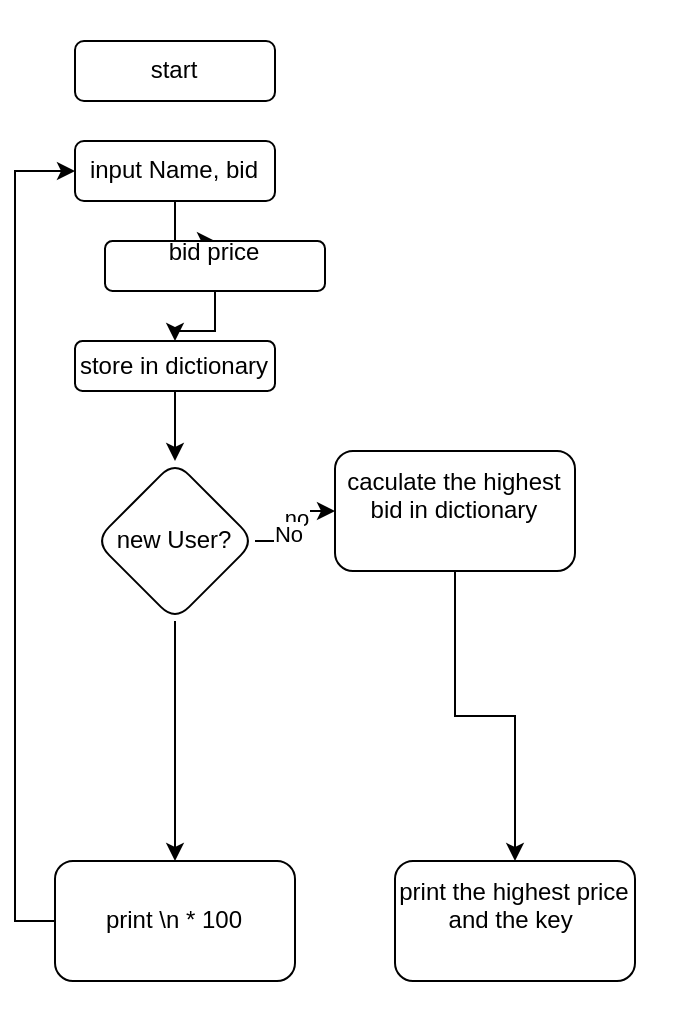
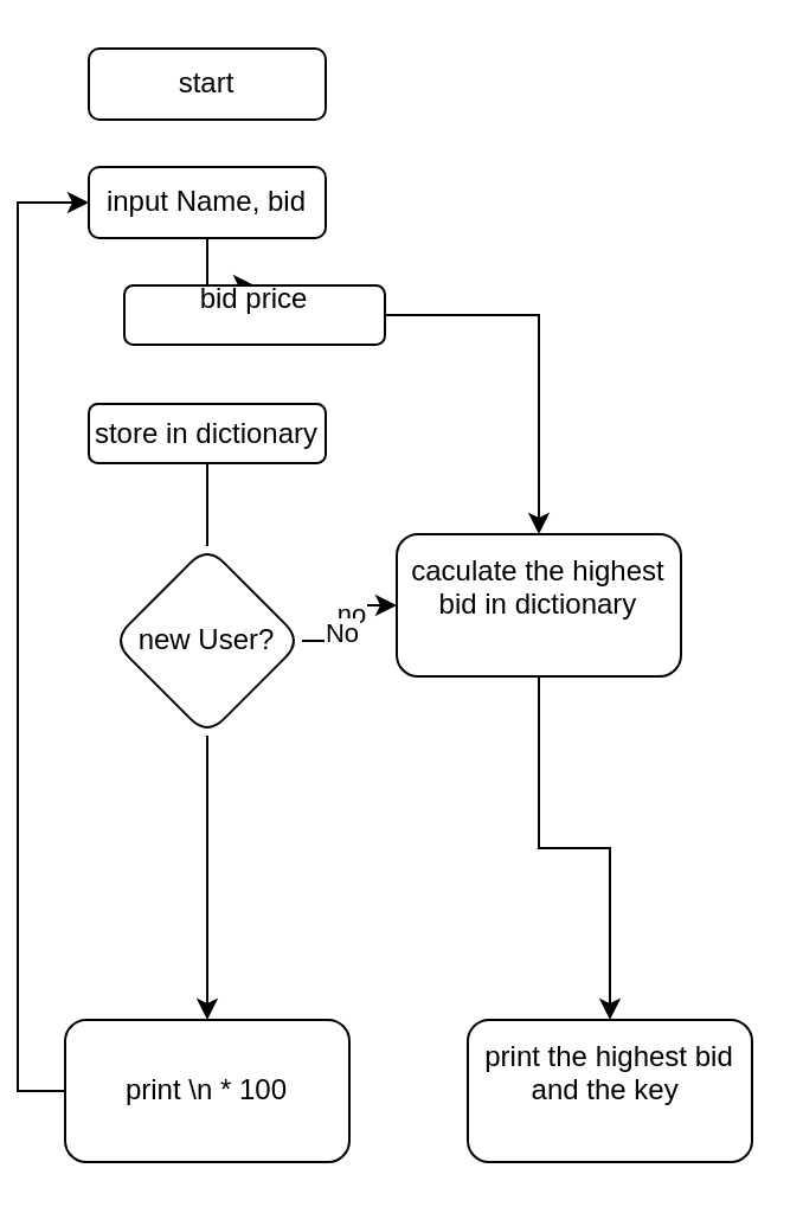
- <mxCell id="17" value="" style="edgeStyle=orthogonalEdgeStyle;rounded=0;orthogonalLoop=1;jettySize=auto;html=1;" edge="1" parent="1" source="18" target="11"><mxGeometry relative="1" as="geometry" /></mxCell>
+ <mxCell id="17" value="" style="edgeStyle=orthogonalEdgeStyle;rounded=0;orthogonalLoop=1;jettySize=auto;html=1;" edge="1" parent="1" source="18" target="13"><mxGeometry relative="1" as="geometry" /></mxCell>
- <mxCell id="10" value="" style="edgeStyle=orthogonalEdgeStyle;rounded=0;orthogonalLoop=1;jettySize=auto;html=1;" edge="1" parent="1" source="11" target="9"><mxGeometry relative="1" as="geometry" /></mxCell>
+ <mxCell id="10" value="" style="edgeStyle=orthogonalEdgeStyle;rounded=0;orthogonalLoop=1;jettySize=auto;html=1;endArrow=none;" edge="1" parent="1" source="11" target="9"><mxGeometry relative="1" as="geometry" /></mxCell>
- <mxCell id="14" value="print the highest price and the key&amp;nbsp;&lt;div&gt;&lt;br&gt;&lt;/div&gt;" style="whiteSpace=wrap;html=1;rounded=1;" vertex="1" parent="1"><mxGeometry x="190" y="430" width="120" height="60" as="geometry" /></mxCell>
+ <mxCell id="14" value="print the highest bid and the key&amp;nbsp;&lt;div&gt;&lt;br&gt;&lt;/div&gt;" style="whiteSpace=wrap;html=1;rounded=1;" vertex="1" parent="1"><mxGeometry x="190" y="430" width="120" height="60" as="geometry" /></mxCell>
